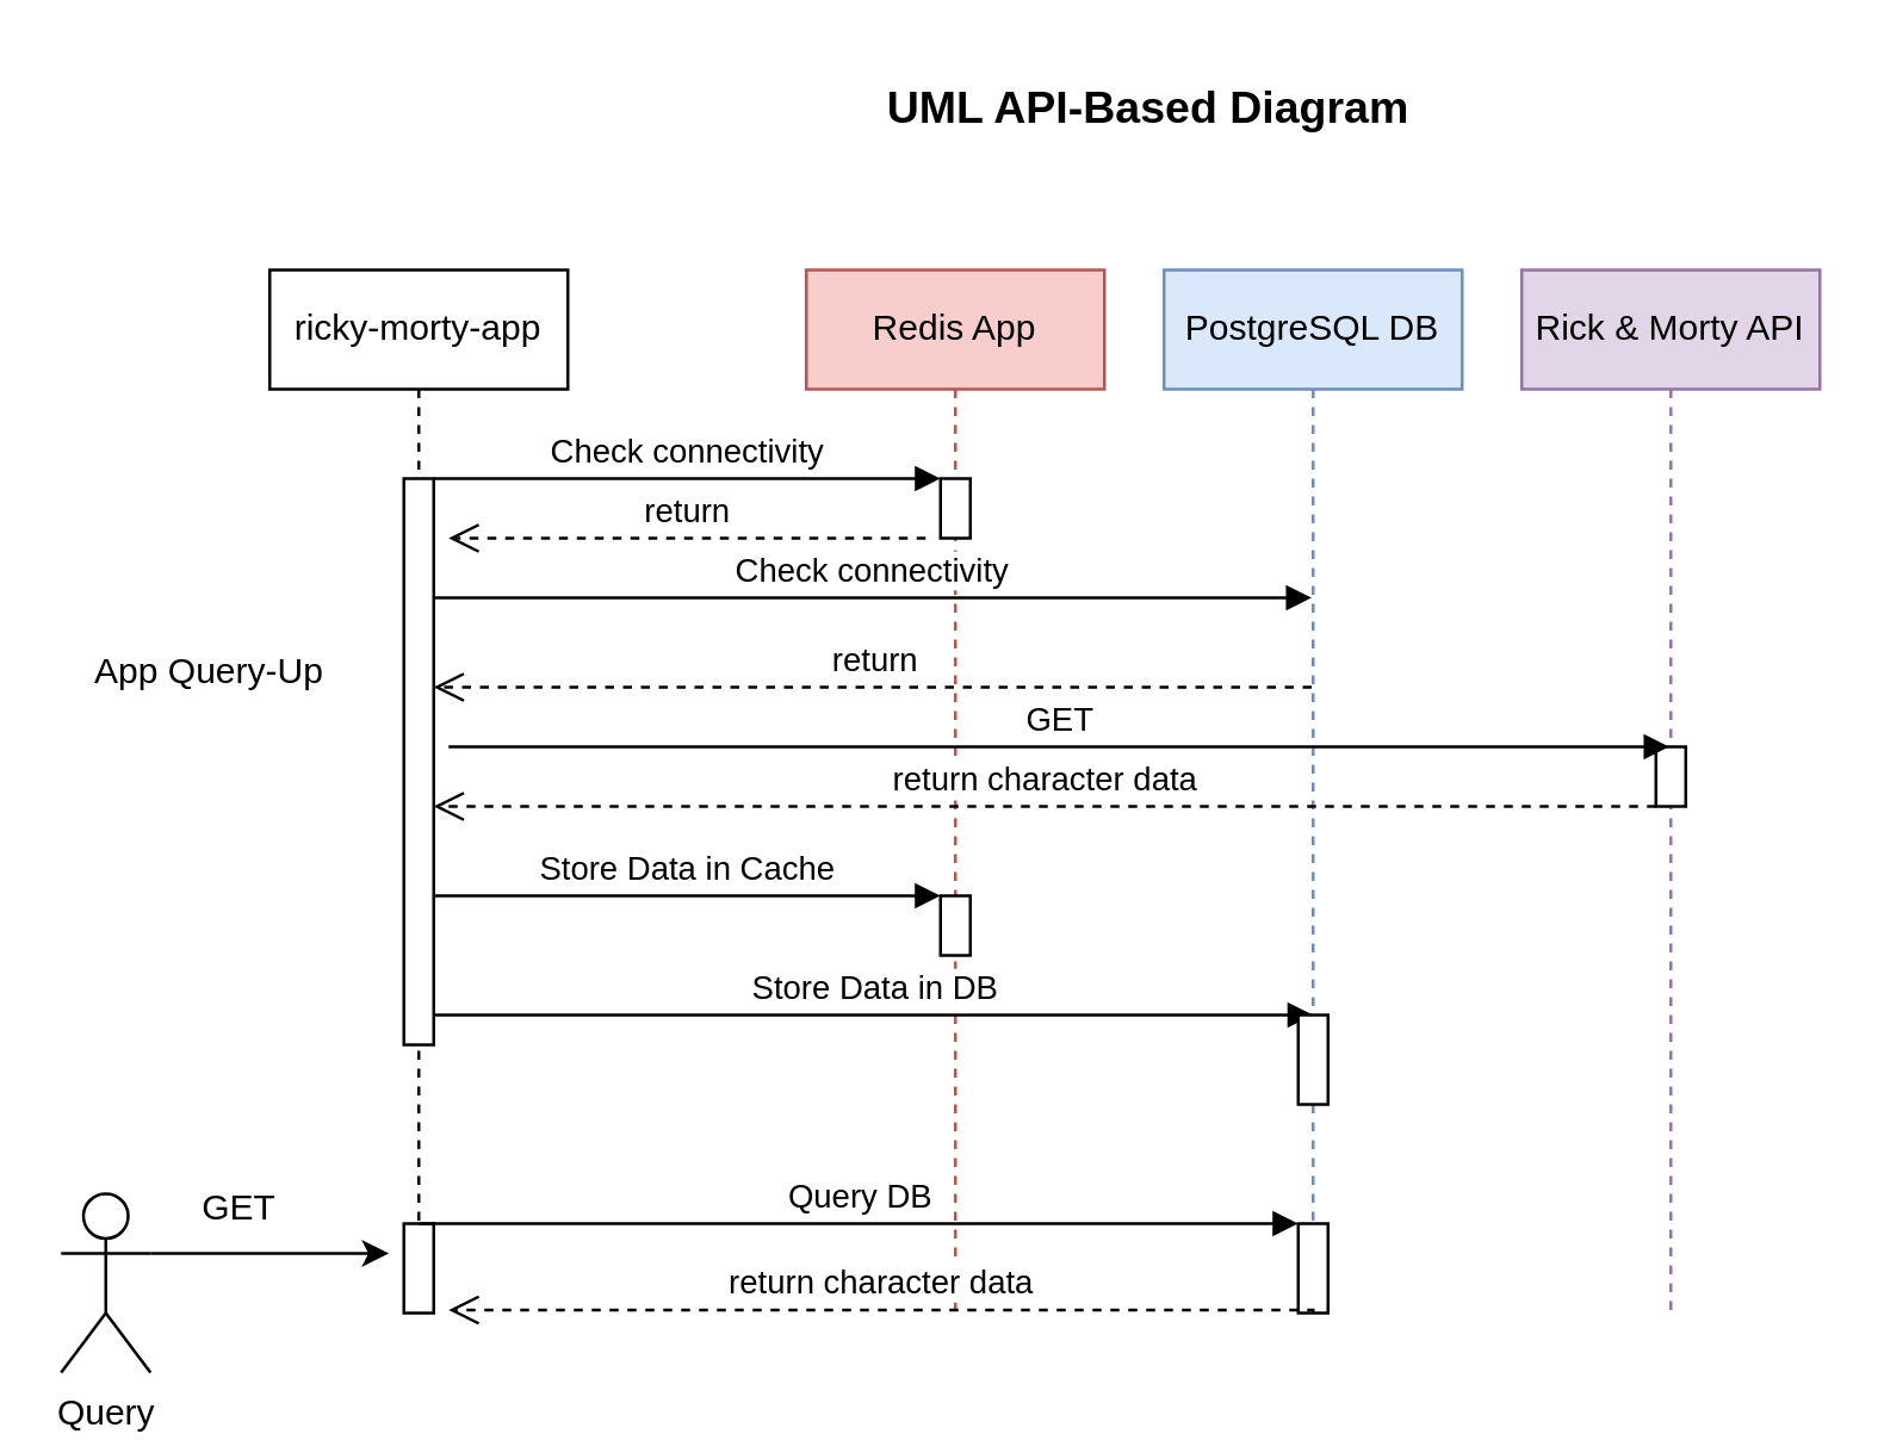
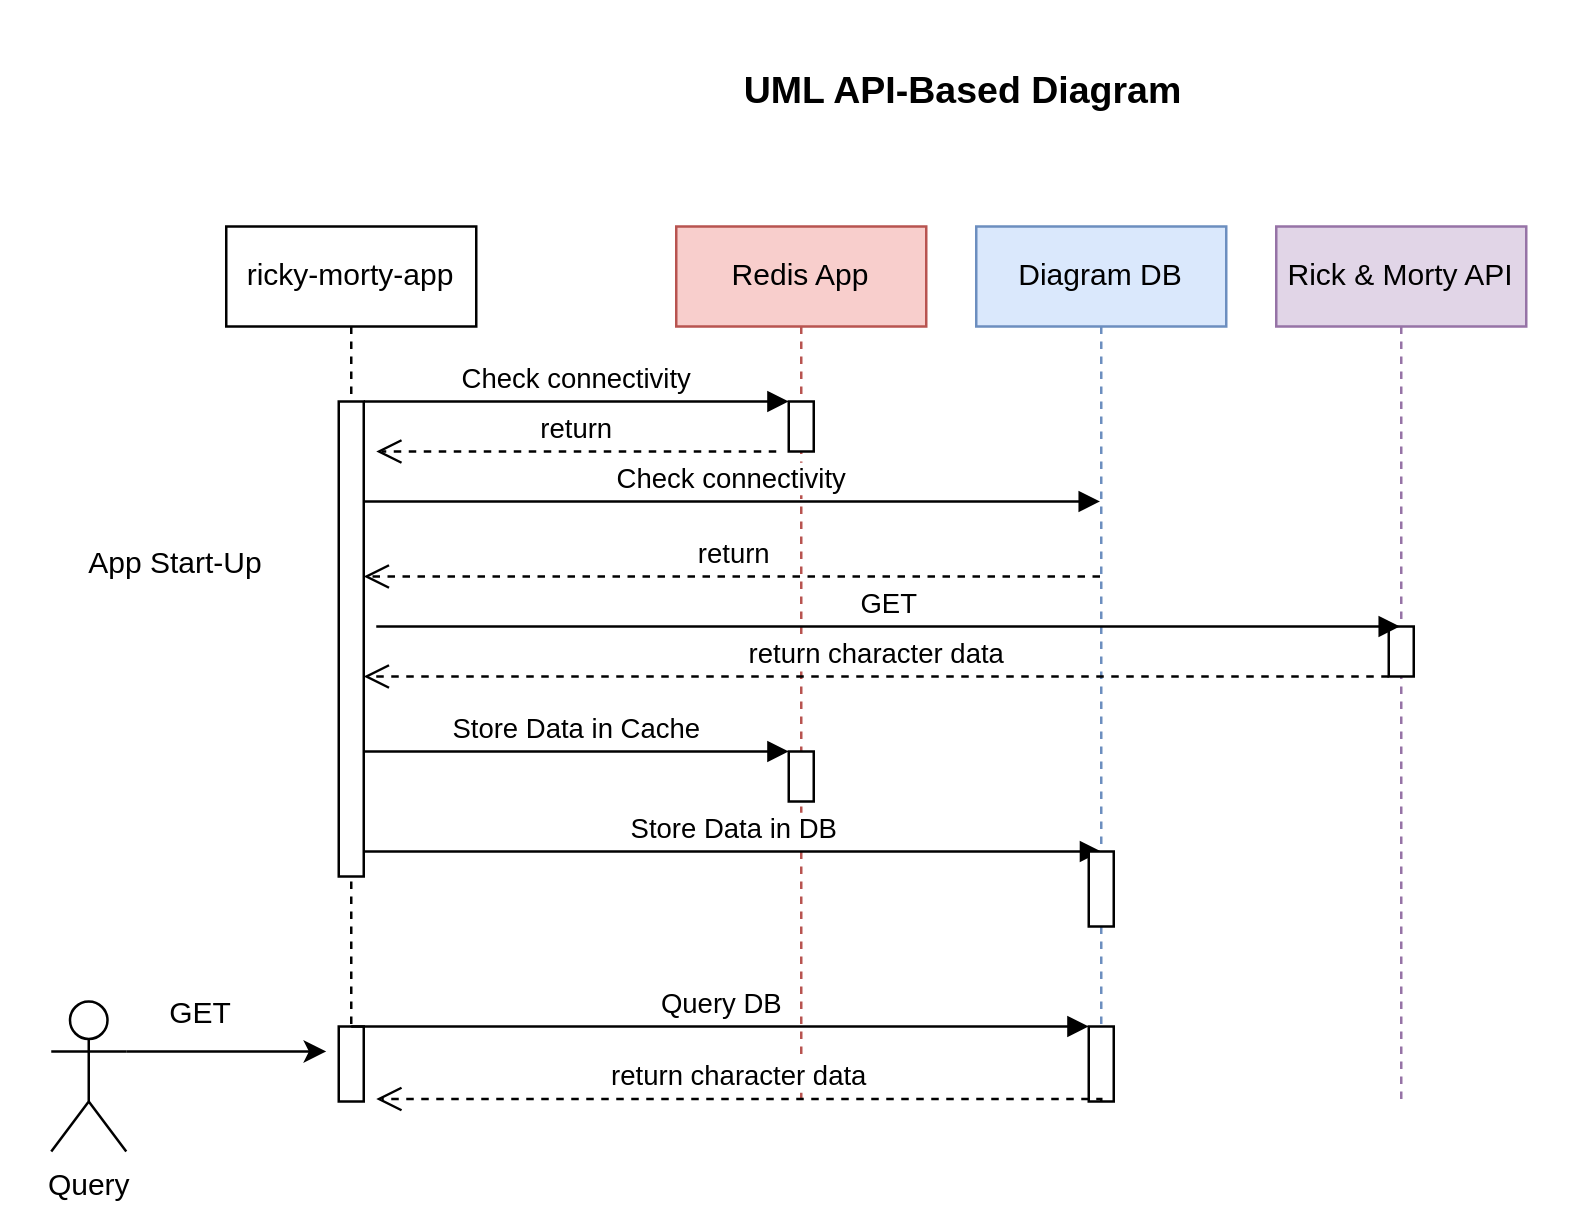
- <mxCell id="9" value="PostgreSQL DB" style="shape=umlLifeline;perimeter=lifelinePerimeter;whiteSpace=wrap;html=1;container=0;dropTarget=0;collapsible=0;recursiveResize=0;outlineConnect=0;portConstraint=eastwest;newEdgeStyle={&quot;edgeStyle&quot;:&quot;elbowEdgeStyle&quot;,&quot;elbow&quot;:&quot;vertical&quot;,&quot;curved&quot;:0,&quot;rounded&quot;:0};fillColor=#dae8fc;strokeColor=#6c8ebf;" vertex="1" parent="1"><mxGeometry x="390" y="90" width="100" height="350" as="geometry" /></mxCell>
+ <mxCell id="9" value="Diagram DB" style="shape=umlLifeline;perimeter=lifelinePerimeter;whiteSpace=wrap;html=1;container=0;dropTarget=0;collapsible=0;recursiveResize=0;outlineConnect=0;portConstraint=eastwest;newEdgeStyle={&quot;edgeStyle&quot;:&quot;elbowEdgeStyle&quot;,&quot;elbow&quot;:&quot;vertical&quot;,&quot;curved&quot;:0,&quot;rounded&quot;:0};fillColor=#dae8fc;strokeColor=#6c8ebf;" vertex="1" parent="1"><mxGeometry x="390" y="90" width="100" height="350" as="geometry" /></mxCell>
- <mxCell id="18" value="App Query-Up" style="text;html=1;align=center;verticalAlign=middle;whiteSpace=wrap;rounded=0;" vertex="1" parent="1"><mxGeometry x="30" y="210" width="80" height="30" as="geometry" /></mxCell>
+ <mxCell id="18" value="App Start-Up" style="text;html=1;align=center;verticalAlign=middle;whiteSpace=wrap;rounded=0;" vertex="1" parent="1"><mxGeometry x="30" y="210" width="80" height="30" as="geometry" /></mxCell>
